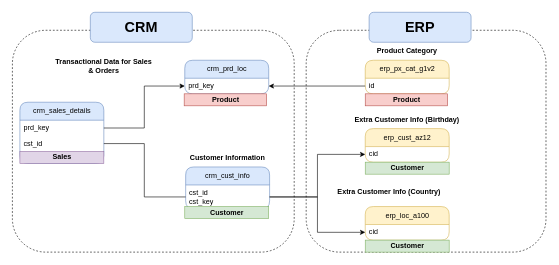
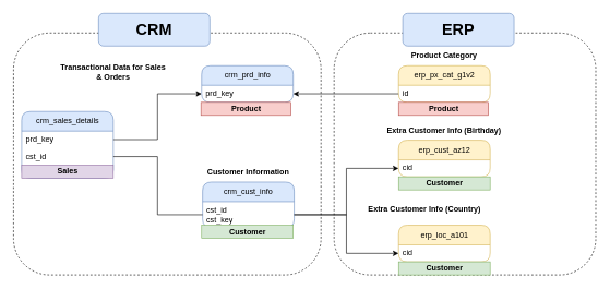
- <mxCell id="7" value="crm_prd_loc" style="swimlane;fontStyle=0;childLayout=stackLayout;horizontal=1;startSize=30;horizontalStack=0;resizeParent=1;resizeParentMax=0;resizeLast=0;collapsible=1;marginBottom=0;whiteSpace=wrap;html=1;rounded=1;fillColor=#dae8fc;strokeColor=#6c8ebf;" parent="1" vertex="1"><mxGeometry x="307.5" y="100" width="140" height="56" as="geometry" /></mxCell>
+ <mxCell id="7" value="crm_prd_info" style="swimlane;fontStyle=0;childLayout=stackLayout;horizontal=1;startSize=30;horizontalStack=0;resizeParent=1;resizeParentMax=0;resizeLast=0;collapsible=1;marginBottom=0;whiteSpace=wrap;html=1;rounded=1;fillColor=#dae8fc;strokeColor=#6c8ebf;" parent="1" vertex="1"><mxGeometry x="307.5" y="100" width="140" height="56" as="geometry" /></mxCell>
- <mxCell id="20" value="erp_loc_a100" style="swimlane;fontStyle=0;childLayout=stackLayout;horizontal=1;startSize=30;horizontalStack=0;resizeParent=1;resizeParentMax=0;resizeLast=0;collapsible=1;marginBottom=0;whiteSpace=wrap;html=1;rounded=1;fillColor=#fff2cc;strokeColor=#d6b656;" parent="1" vertex="1"><mxGeometry x="608.5" y="344" width="140" height="56" as="geometry" /></mxCell>
+ <mxCell id="20" value="erp_loc_a101" style="swimlane;fontStyle=0;childLayout=stackLayout;horizontal=1;startSize=30;horizontalStack=0;resizeParent=1;resizeParentMax=0;resizeLast=0;collapsible=1;marginBottom=0;whiteSpace=wrap;html=1;rounded=1;fillColor=#fff2cc;strokeColor=#d6b656;" parent="1" vertex="1"><mxGeometry x="608.5" y="344" width="140" height="56" as="geometry" /></mxCell>
